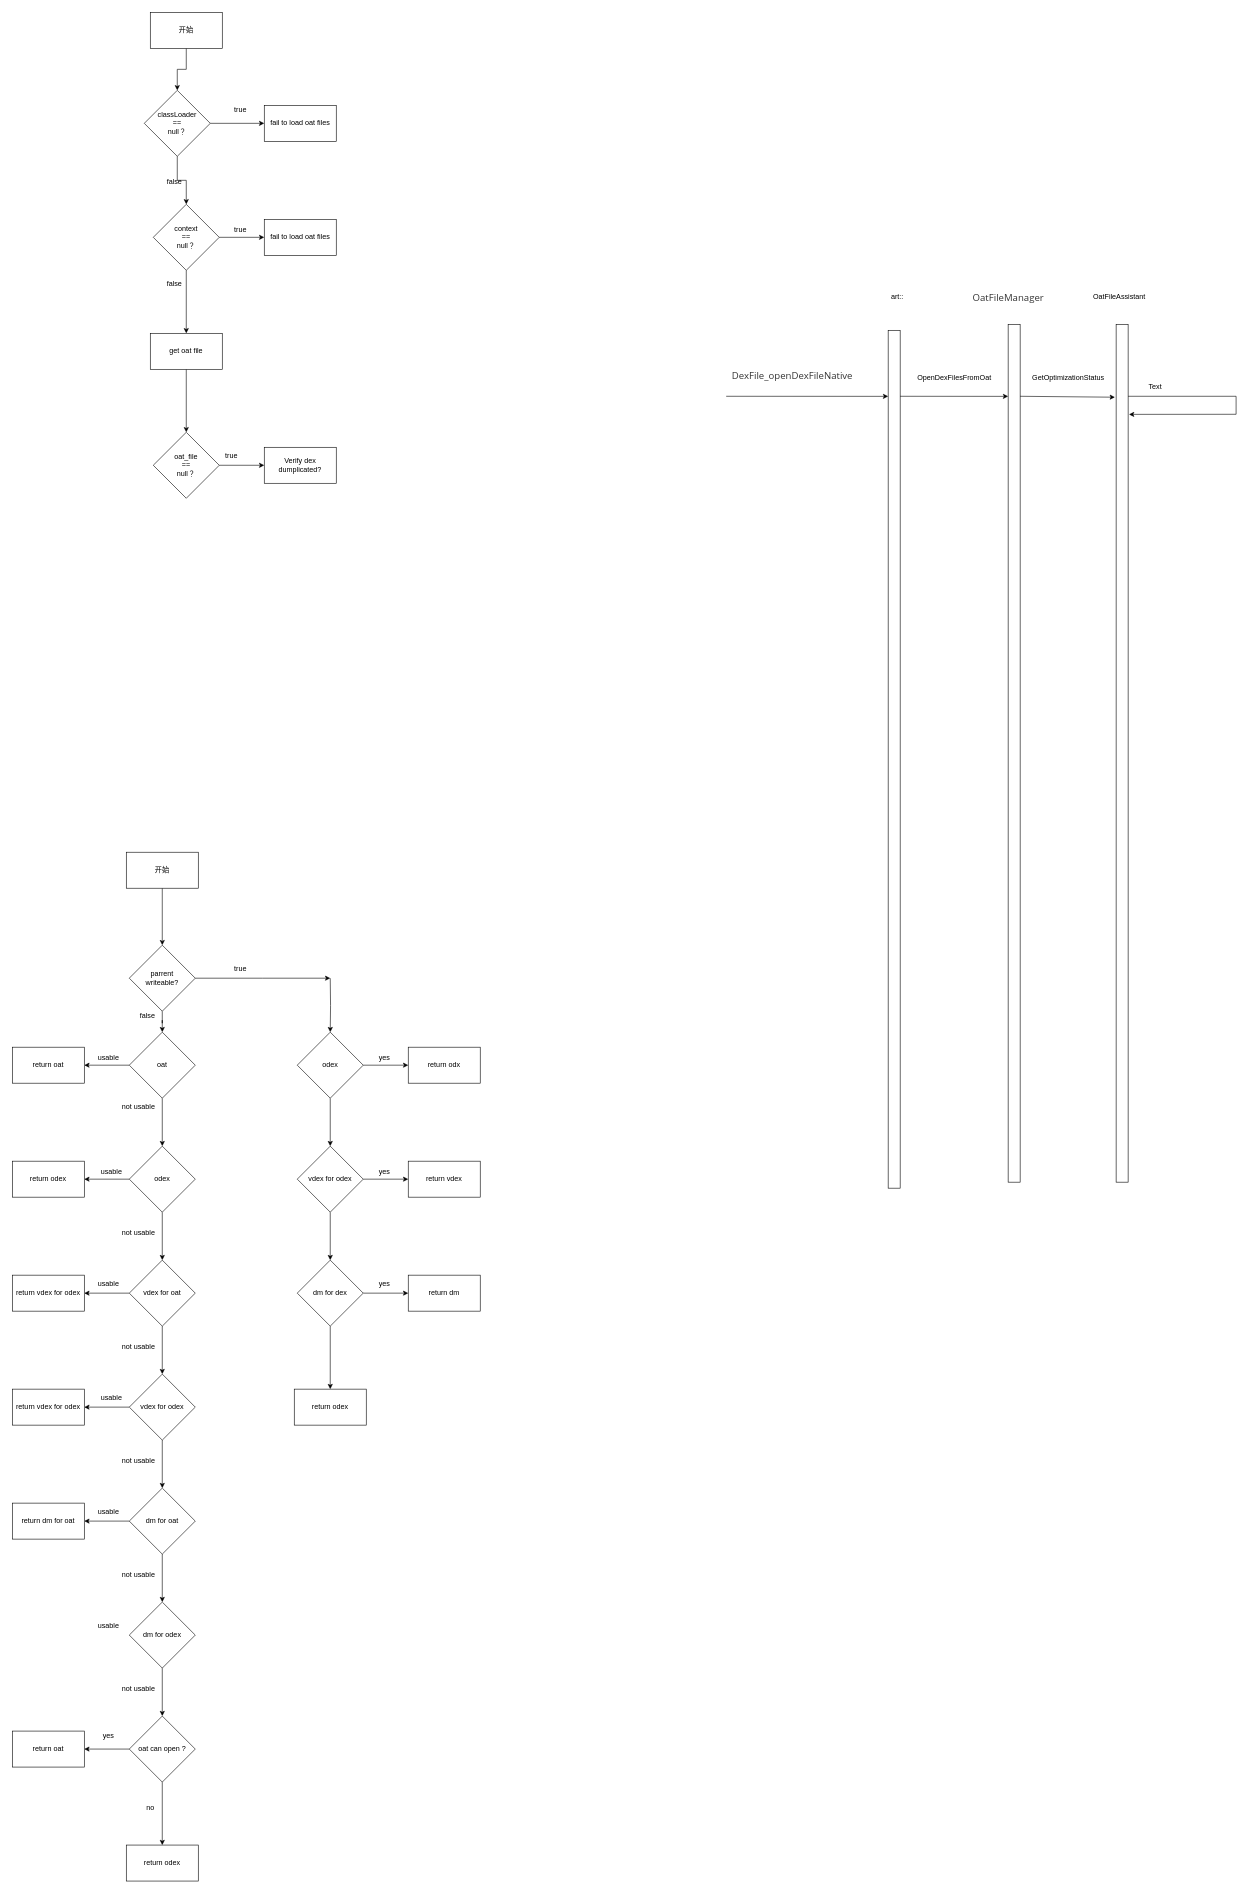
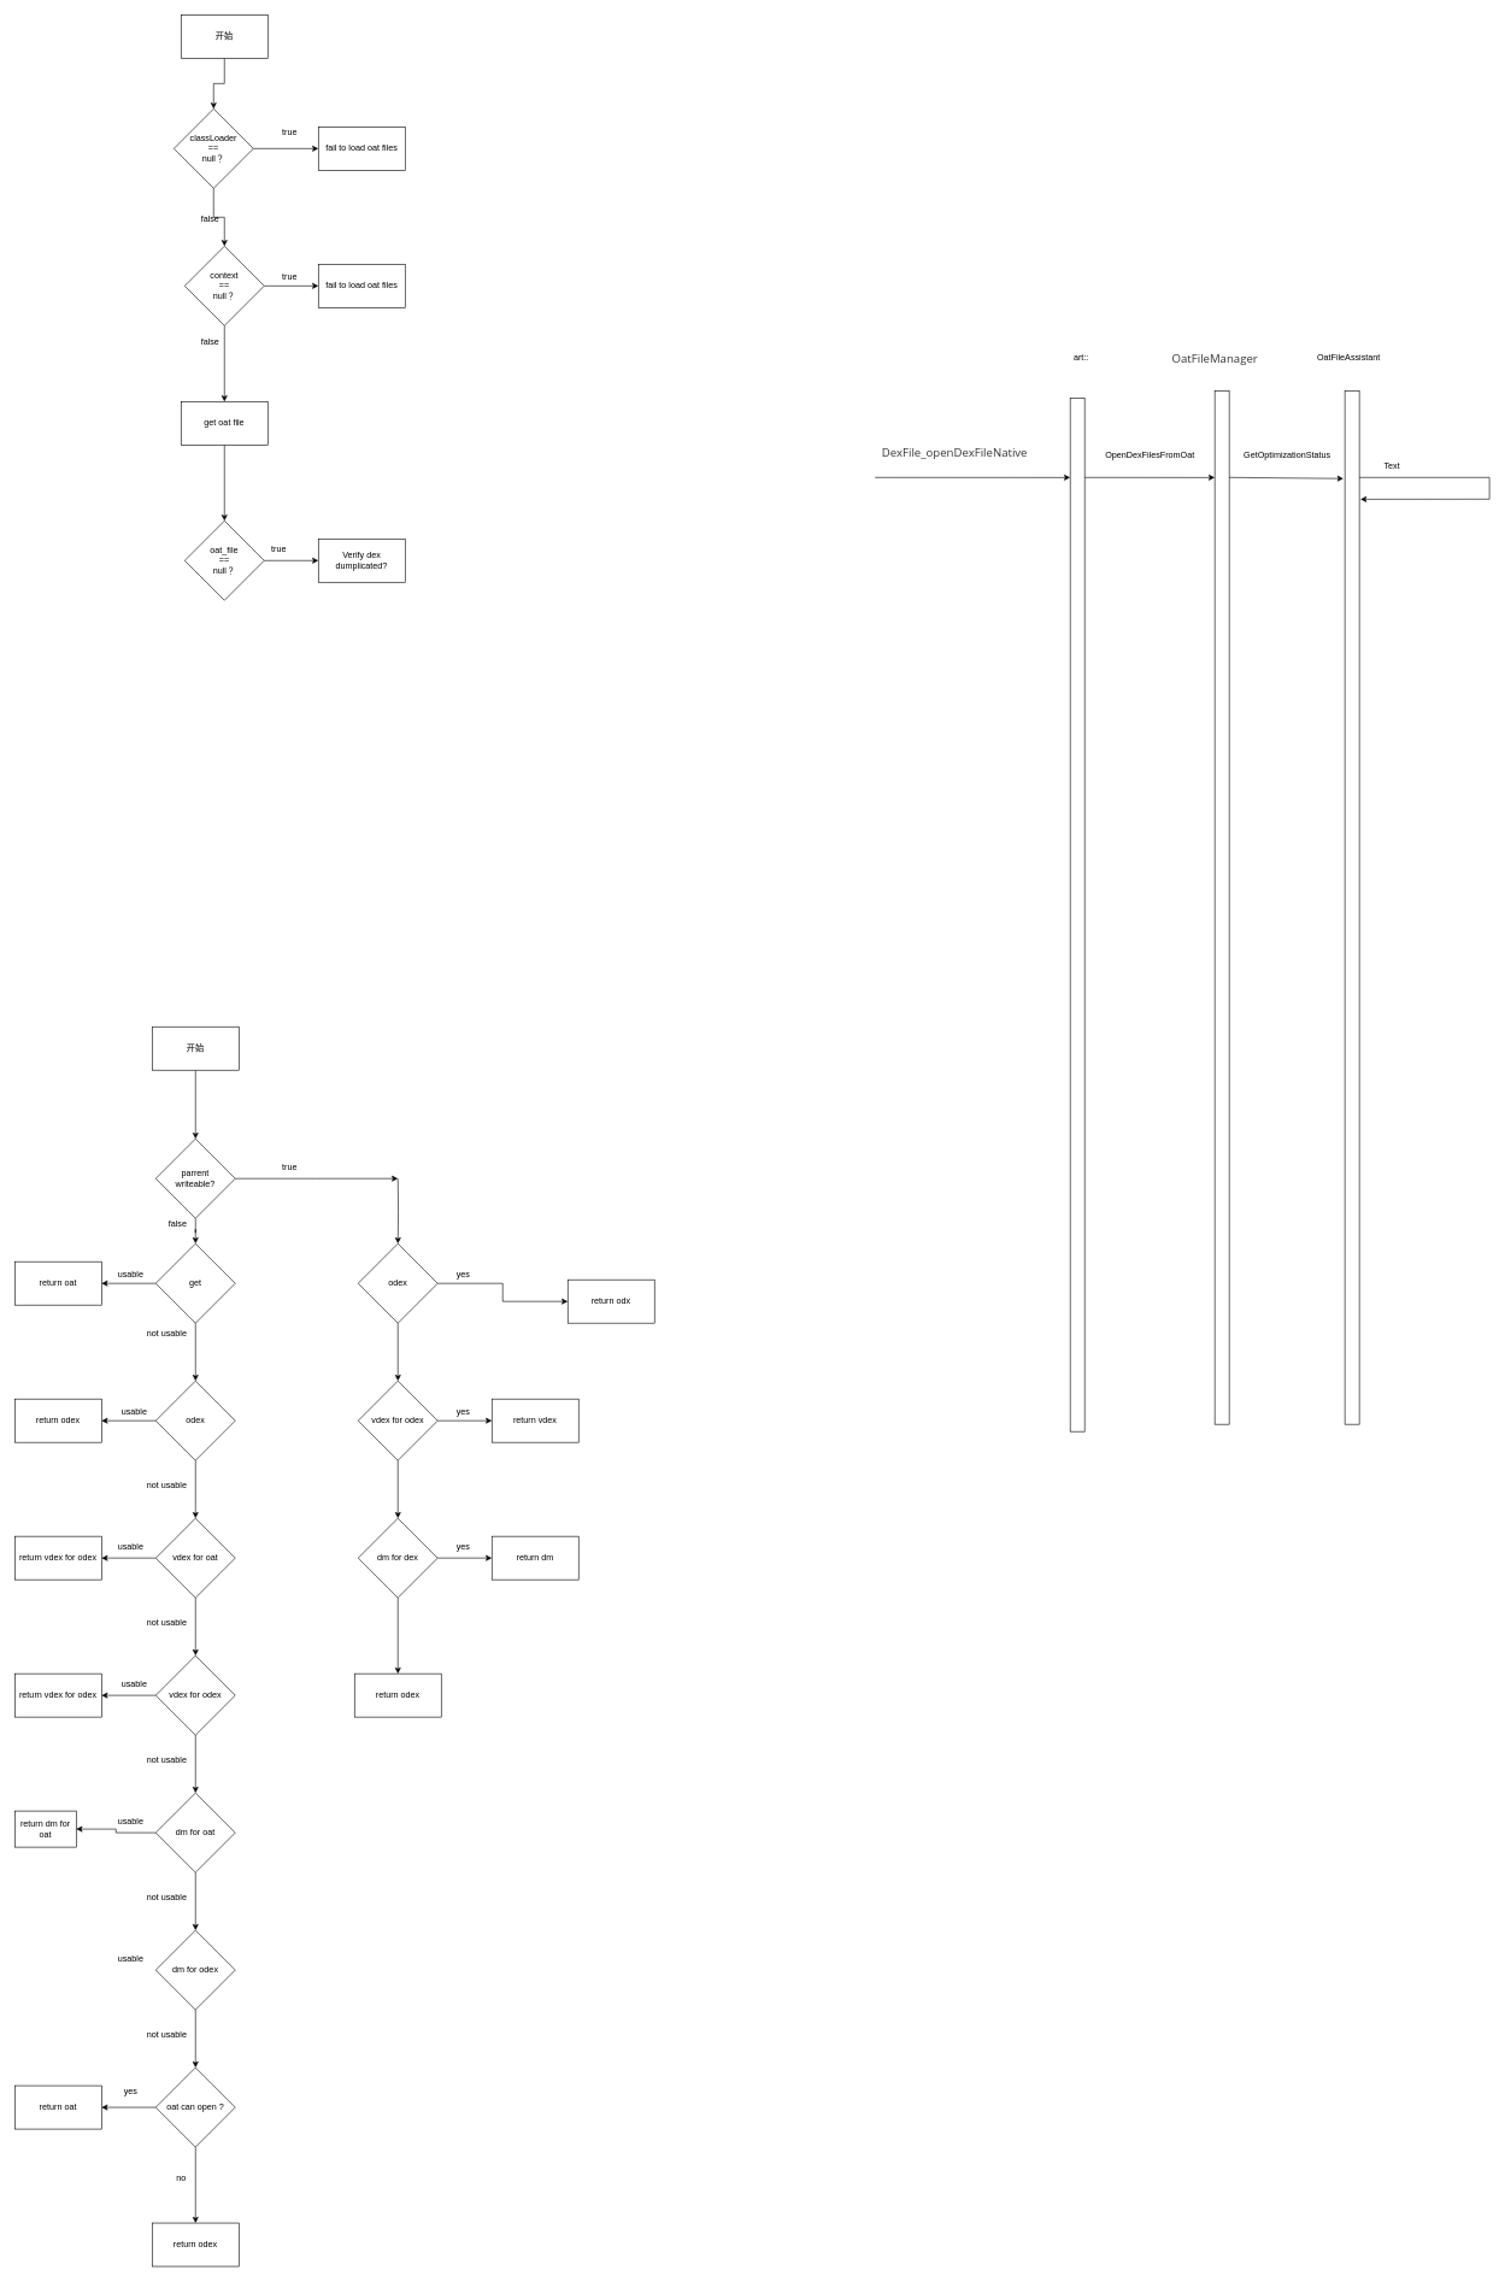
- <mxCell id="62" value="oat" style="rhombus;whiteSpace=wrap;html=1;" vertex="1" parent="1"><mxGeometry x="215" y="1720" width="110" height="110" as="geometry" /></mxCell>
+ <mxCell id="62" value="get" style="rhombus;whiteSpace=wrap;html=1;" vertex="1" parent="1"><mxGeometry x="215" y="1720" width="110" height="110" as="geometry" /></mxCell>
- <mxCell id="53" value="return odx" style="whiteSpace=wrap;html=1;" vertex="1" parent="1"><mxGeometry x="680" y="1745" width="120" height="60" as="geometry" /></mxCell>
+ <mxCell id="53" value="return odx" style="whiteSpace=wrap;html=1;" vertex="1" parent="1"><mxGeometry x="785" y="1770" width="120" height="60" as="geometry" /></mxCell>
- <mxCell id="86" value="return dm for oat" style="whiteSpace=wrap;html=1;" vertex="1" parent="1"><mxGeometry x="20" y="2505" width="120" height="60" as="geometry" /></mxCell>
+ <mxCell id="86" value="return dm for oat" style="whiteSpace=wrap;html=1;" vertex="1" parent="1"><mxGeometry x="20" y="2505" width="85" height="50" as="geometry" /></mxCell>
